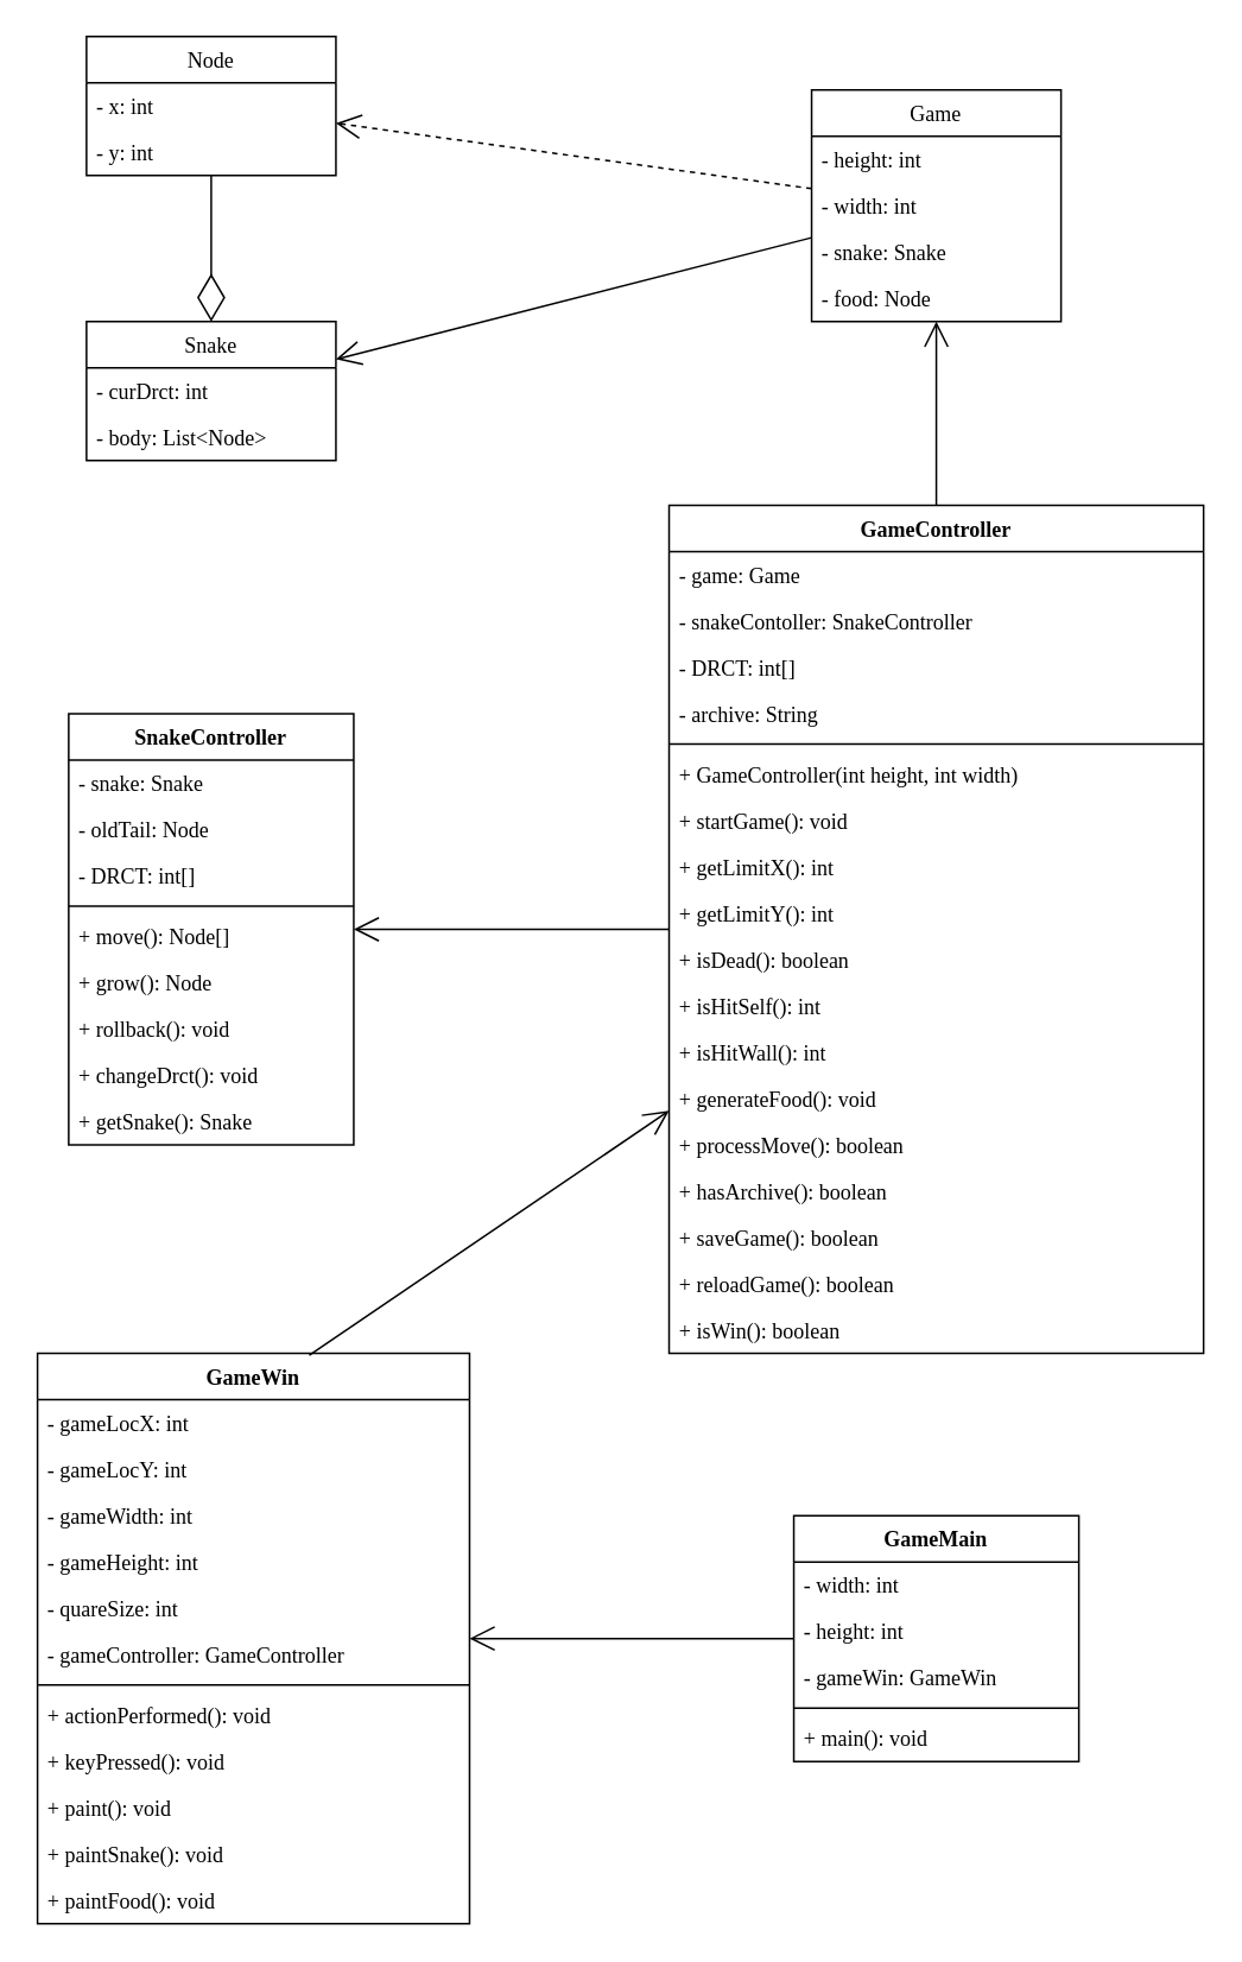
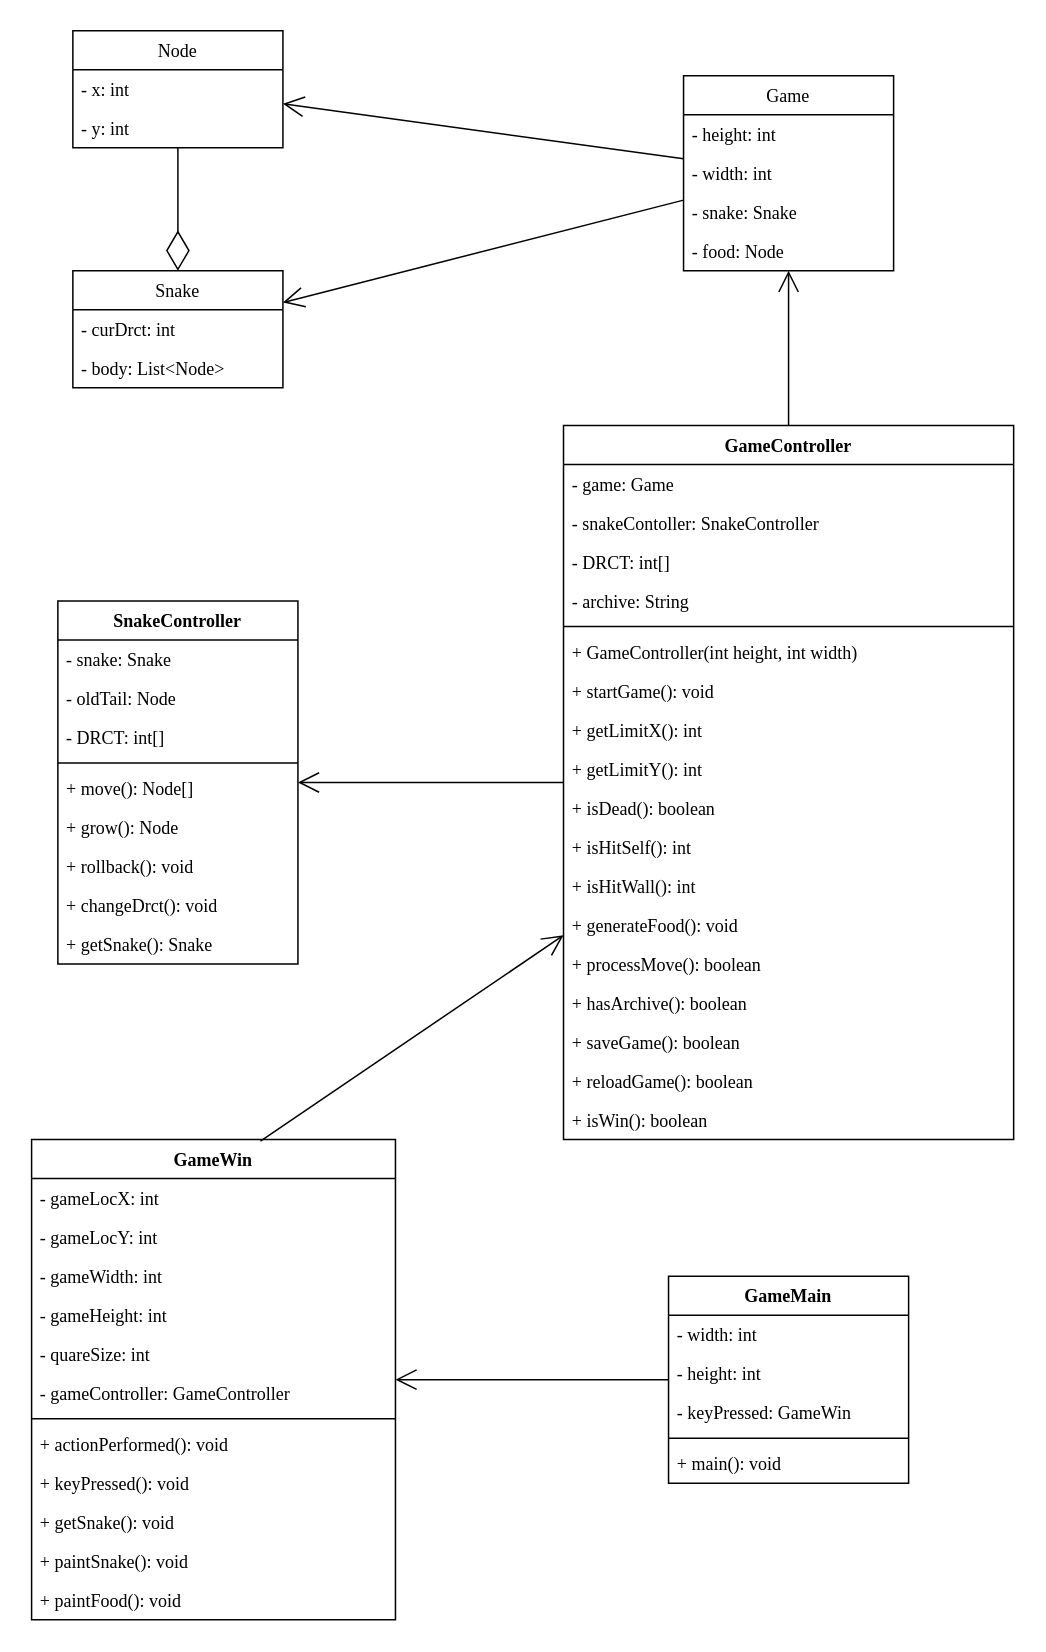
- <mxCell id="62" value="" style="endArrow=open;endFill=1;endSize=12;html=1;rounded=0;fontFamily=Verdana;dashed=1;" edge="1" parent="1" source="8" target="2"><mxGeometry width="160" relative="1" as="geometry"><mxPoint x="273" y="180" as="sourcePoint" /><mxPoint x="433" y="180" as="targetPoint" /></mxGeometry></mxCell>
+ <mxCell id="62" value="" style="endArrow=open;endFill=1;endSize=12;html=1;rounded=0;fontFamily=Verdana;" edge="1" parent="1" source="8" target="2"><mxGeometry width="160" relative="1" as="geometry"><mxPoint x="273" y="180" as="sourcePoint" /><mxPoint x="433" y="180" as="targetPoint" /></mxGeometry></mxCell>
- <mxCell id="58" value="- gameWin: GameWin" style="text;strokeColor=none;fillColor=none;align=left;verticalAlign=top;spacingLeft=4;spacingRight=4;overflow=hidden;rotatable=0;points=[[0,0.5],[1,0.5]];portConstraint=eastwest;fontFamily=Verdana;" parent="55" vertex="1"><mxGeometry y="78" width="160" height="26" as="geometry" /></mxCell>
+ <mxCell id="58" value="- keyPressed: GameWin" style="text;strokeColor=none;fillColor=none;align=left;verticalAlign=top;spacingLeft=4;spacingRight=4;overflow=hidden;rotatable=0;points=[[0,0.5],[1,0.5]];portConstraint=eastwest;fontFamily=Verdana;" parent="55" vertex="1"><mxGeometry y="78" width="160" height="26" as="geometry" /></mxCell>
- <mxCell id="52" value="+ paint(): void" style="text;strokeColor=none;fillColor=none;align=left;verticalAlign=top;spacingLeft=4;spacingRight=4;overflow=hidden;rotatable=0;points=[[0,0.5],[1,0.5]];portConstraint=eastwest;fontFamily=Verdana;" parent="42" vertex="1"><mxGeometry y="242" width="242.5" height="26" as="geometry" /></mxCell>
+ <mxCell id="52" value="+ getSnake(): void" style="text;strokeColor=none;fillColor=none;align=left;verticalAlign=top;spacingLeft=4;spacingRight=4;overflow=hidden;rotatable=0;points=[[0,0.5],[1,0.5]];portConstraint=eastwest;fontFamily=Verdana;" parent="42" vertex="1"><mxGeometry y="242" width="242.5" height="26" as="geometry" /></mxCell>
